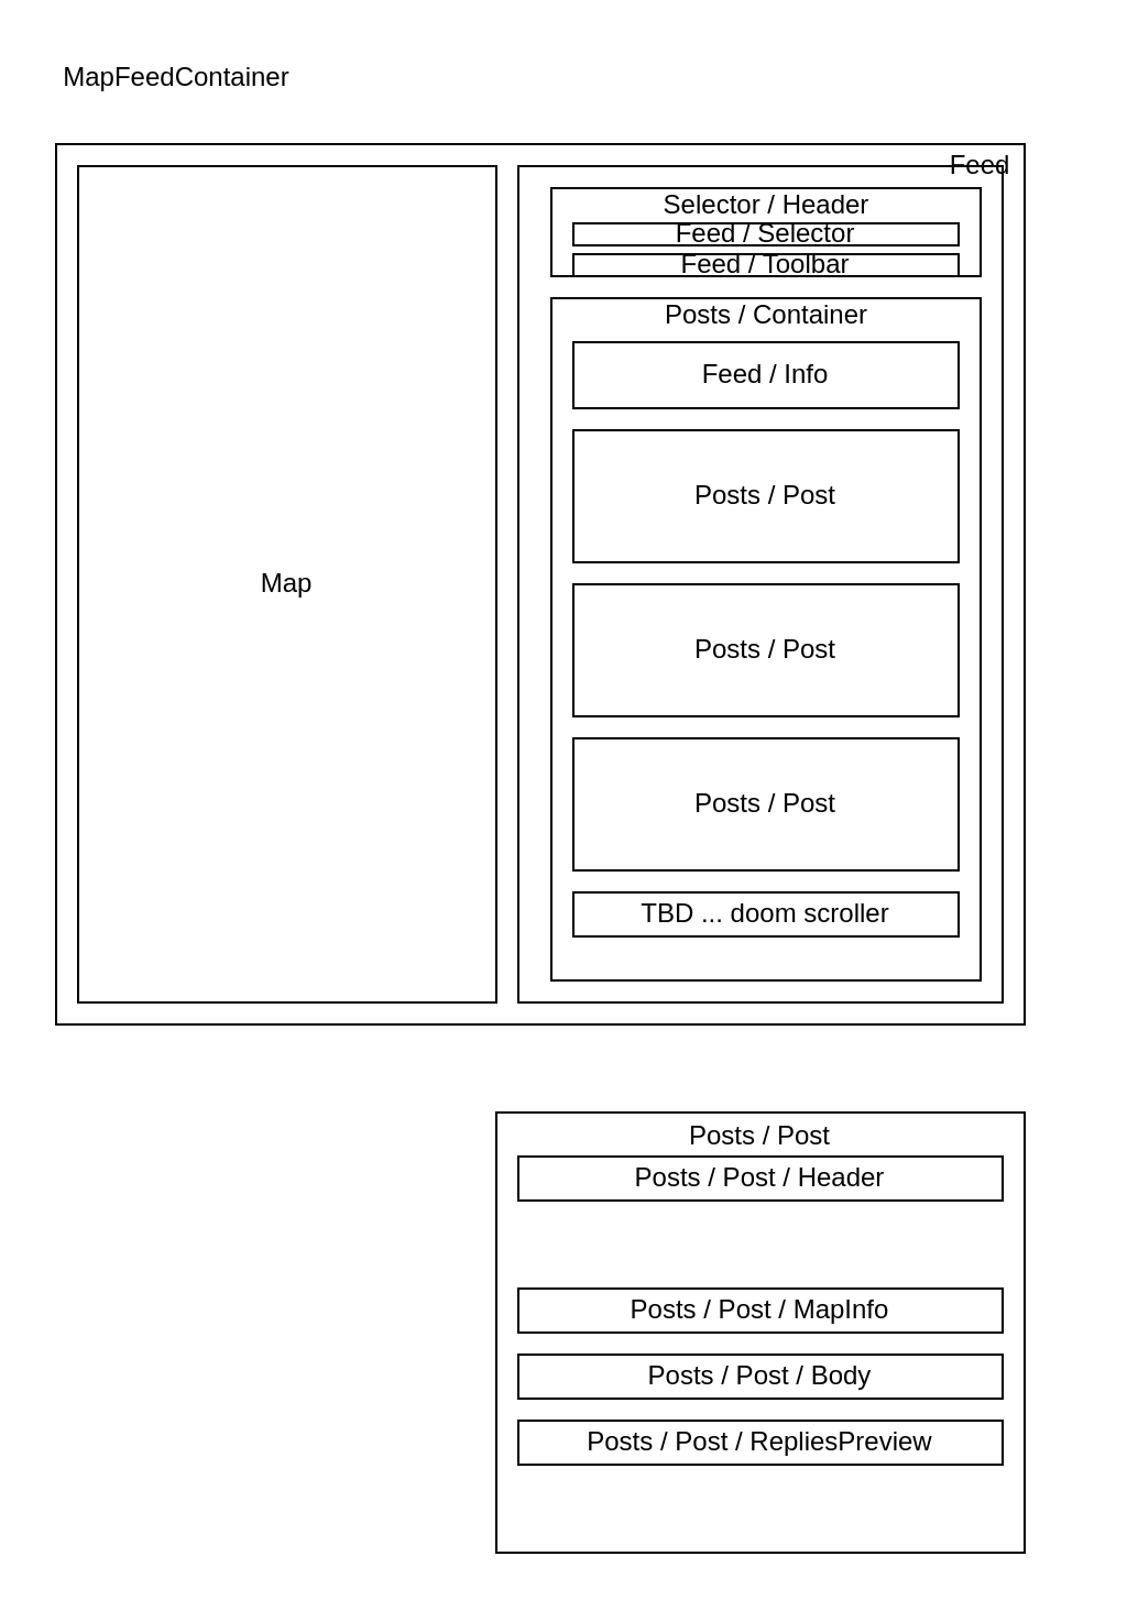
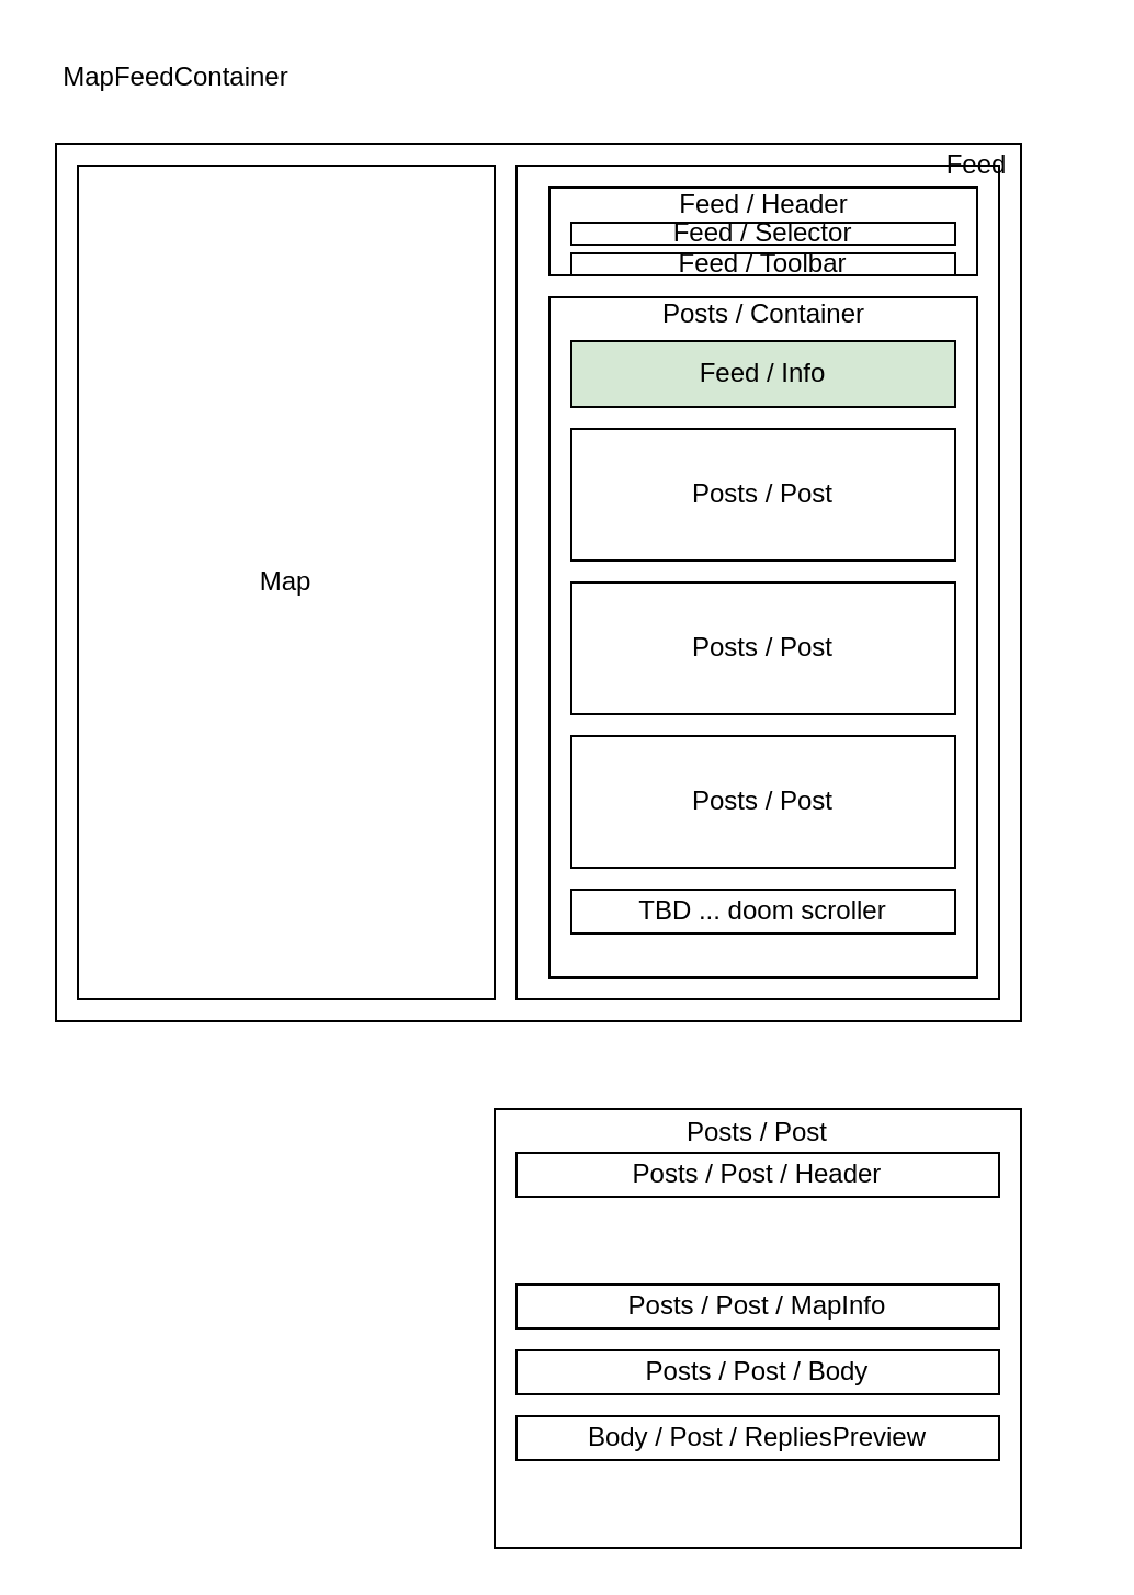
- <mxCell id="9" value="Selector / Header" style="text;html=1;strokeColor=none;fillColor=none;align=center;verticalAlign=middle;whiteSpace=wrap;rounded=0;" vertex="1" parent="1"><mxGeometry x="272.5" y="90" width="150" height="5" as="geometry" /></mxCell>
+ <mxCell id="9" value="Feed / Header" style="text;html=1;strokeColor=none;fillColor=none;align=center;verticalAlign=middle;whiteSpace=wrap;rounded=0;" vertex="1" parent="1"><mxGeometry x="272.5" y="90" width="150" height="5" as="geometry" /></mxCell>
- <mxCell id="19" value="Feed / Info" style="rounded=0;whiteSpace=wrap;html=1;" vertex="1" parent="1"><mxGeometry x="260" y="155" width="175" height="30" as="geometry" /></mxCell>
+ <mxCell id="19" value="Feed / Info" style="rounded=0;whiteSpace=wrap;html=1;fillColor=#d5e8d4;" vertex="1" parent="1"><mxGeometry x="260" y="155" width="175" height="30" as="geometry" /></mxCell>
- <mxCell id="22" value="Posts / Post / RepliesPreview" style="rounded=0;whiteSpace=wrap;html=1;" vertex="1" parent="1"><mxGeometry x="235" y="645" width="220" height="20" as="geometry" /></mxCell>
+ <mxCell id="22" value="Body / Post / RepliesPreview" style="rounded=0;whiteSpace=wrap;html=1;" vertex="1" parent="1"><mxGeometry x="235" y="645" width="220" height="20" as="geometry" /></mxCell>
